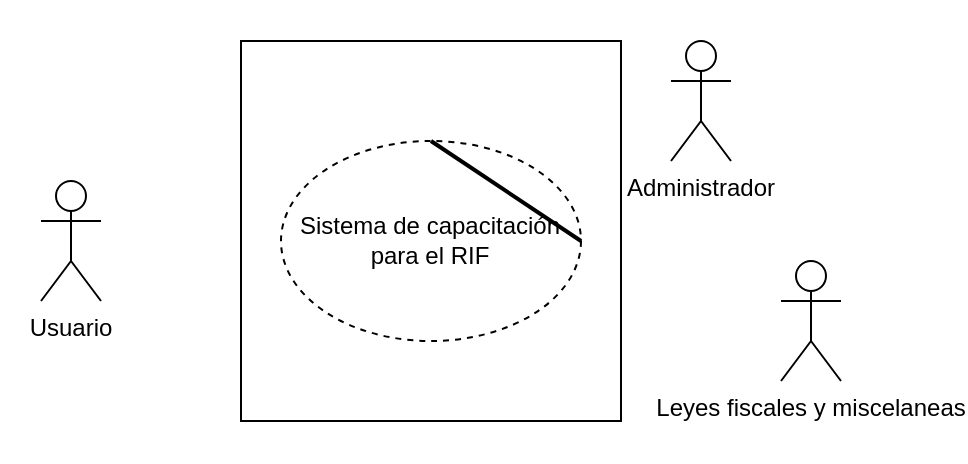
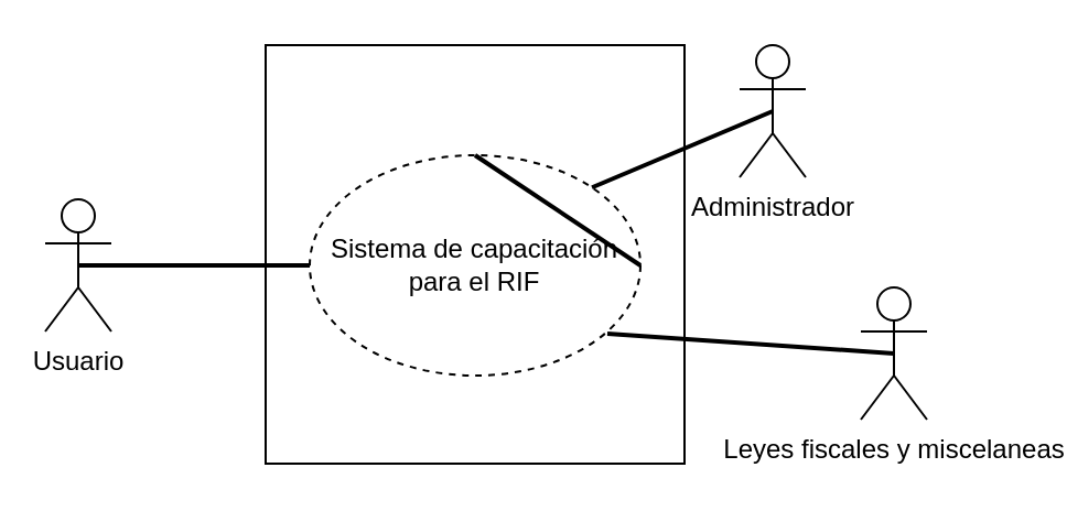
+ <mxCell id="9" value="" style="endArrow=none;html=1;strokeWidth=2;entryX=0.5;entryY=0.5;entryDx=0;entryDy=0;exitX=1;exitY=0;exitDx=0;exitDy=0;entryPerimeter=0;" edge="1" parent="1" source="6" target="3"><mxGeometry width="50" height="50" relative="1" as="geometry"><mxPoint x="45" y="130" as="sourcePoint" /><mxPoint x="150" y="130" as="targetPoint" /></mxGeometry></mxCell>
+ <mxCell id="8" value="" style="endArrow=none;html=1;strokeWidth=2;entryX=0;entryY=0.5;entryDx=0;entryDy=0;exitX=0.5;exitY=0.5;exitDx=0;exitDy=0;exitPerimeter=0;" edge="1" parent="1" source="2" target="6"><mxGeometry width="50" height="50" relative="1" as="geometry"><mxPoint x="20" y="290" as="sourcePoint" /><mxPoint x="70" y="240" as="targetPoint" /></mxGeometry></mxCell>
+ <mxCell id="10" value="" style="endArrow=none;html=1;strokeWidth=2;entryX=0.5;entryY=0.5;entryDx=0;entryDy=0;exitX=0.9;exitY=0.81;exitDx=0;exitDy=0;entryPerimeter=0;exitPerimeter=0;" edge="1" parent="1" source="6" target="5"><mxGeometry width="50" height="50" relative="1" as="geometry"><mxPoint x="278.033" y="94.645" as="sourcePoint" /><mxPoint x="395" y="60" as="targetPoint" /></mxGeometry></mxCell>
